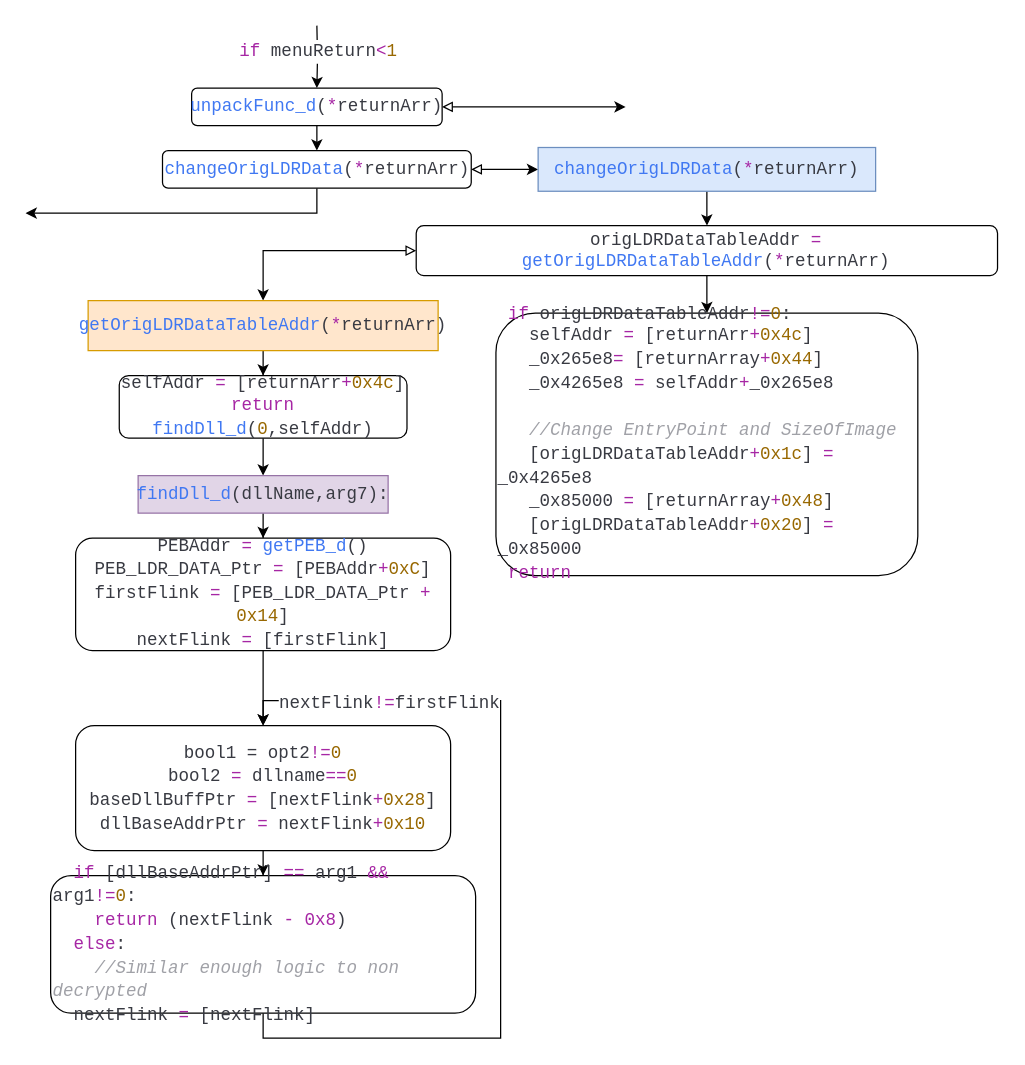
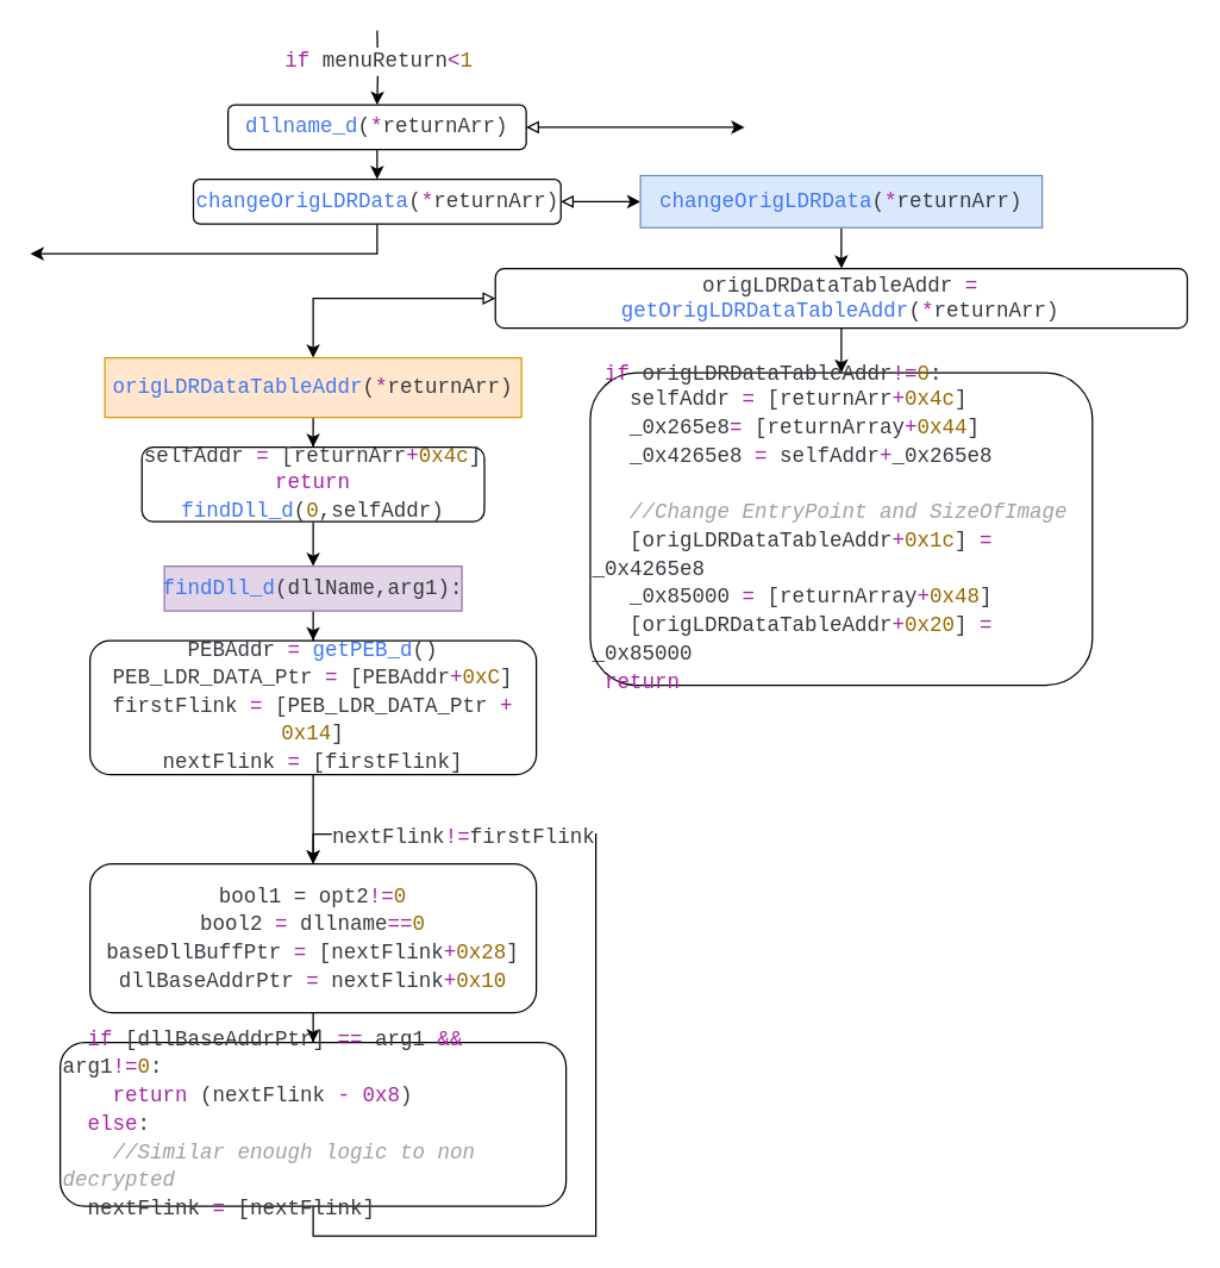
- <mxCell id="9" value="&lt;span style=&quot;border-color: var(--border-color); font-family: Consolas, &amp;quot;Courier New&amp;quot;, monospace; font-size: 14px; font-style: normal; font-variant-ligatures: normal; font-variant-caps: normal; font-weight: 400; letter-spacing: normal; orphans: 2; text-align: left; text-indent: 0px; text-transform: none; widows: 2; word-spacing: 0px; -webkit-text-stroke-width: 0px; text-decoration-thickness: initial; text-decoration-style: initial; text-decoration-color: initial; color: rgb(64, 120, 242);&quot;&gt;unpackFunc_d&lt;/span&gt;&lt;span style=&quot;border-color: var(--border-color); font-family: Consolas, &amp;quot;Courier New&amp;quot;, monospace; font-size: 14px; font-style: normal; font-variant-ligatures: normal; font-variant-caps: normal; font-weight: 400; letter-spacing: normal; orphans: 2; text-align: left; text-indent: 0px; text-transform: none; widows: 2; word-spacing: 0px; -webkit-text-stroke-width: 0px; text-decoration-thickness: initial; text-decoration-style: initial; text-decoration-color: initial; color: rgb(56, 58, 66);&quot;&gt;(&lt;/span&gt;&lt;span style=&quot;border-color: var(--border-color); font-family: Consolas, &amp;quot;Courier New&amp;quot;, monospace; font-size: 14px; font-style: normal; font-variant-ligatures: normal; font-variant-caps: normal; font-weight: 400; letter-spacing: normal; orphans: 2; text-align: left; text-indent: 0px; text-transform: none; widows: 2; word-spacing: 0px; -webkit-text-stroke-width: 0px; text-decoration-thickness: initial; text-decoration-style: initial; text-decoration-color: initial; color: rgb(166, 38, 164);&quot;&gt;*&lt;/span&gt;&lt;span style=&quot;border-color: var(--border-color); font-family: Consolas, &amp;quot;Courier New&amp;quot;, monospace; font-size: 14px; font-style: normal; font-variant-ligatures: normal; font-variant-caps: normal; font-weight: 400; letter-spacing: normal; orphans: 2; text-align: left; text-indent: 0px; text-transform: none; widows: 2; word-spacing: 0px; -webkit-text-stroke-width: 0px; text-decoration-thickness: initial; text-decoration-style: initial; text-decoration-color: initial; color: rgb(56, 58, 66);&quot;&gt;returnArr)&lt;/span&gt;" style="rounded=1;whiteSpace=wrap;html=1;" vertex="1" parent="1"><mxGeometry x="152.8" y="70" width="200.41" height="30" as="geometry" /></mxCell>
+ <mxCell id="9" value="&lt;span style=&quot;border-color: var(--border-color); font-family: Consolas, &amp;quot;Courier New&amp;quot;, monospace; font-size: 14px; font-style: normal; font-variant-ligatures: normal; font-variant-caps: normal; font-weight: 400; letter-spacing: normal; orphans: 2; text-align: left; text-indent: 0px; text-transform: none; widows: 2; word-spacing: 0px; -webkit-text-stroke-width: 0px; text-decoration-thickness: initial; text-decoration-style: initial; text-decoration-color: initial; color: rgb(64, 120, 242);&quot;&gt;dllname_d&lt;/span&gt;&lt;span style=&quot;border-color: var(--border-color); font-family: Consolas, &amp;quot;Courier New&amp;quot;, monospace; font-size: 14px; font-style: normal; font-variant-ligatures: normal; font-variant-caps: normal; font-weight: 400; letter-spacing: normal; orphans: 2; text-align: left; text-indent: 0px; text-transform: none; widows: 2; word-spacing: 0px; -webkit-text-stroke-width: 0px; text-decoration-thickness: initial; text-decoration-style: initial; text-decoration-color: initial; color: rgb(56, 58, 66);&quot;&gt;(&lt;/span&gt;&lt;span style=&quot;border-color: var(--border-color); font-family: Consolas, &amp;quot;Courier New&amp;quot;, monospace; font-size: 14px; font-style: normal; font-variant-ligatures: normal; font-variant-caps: normal; font-weight: 400; letter-spacing: normal; orphans: 2; text-align: left; text-indent: 0px; text-transform: none; widows: 2; word-spacing: 0px; -webkit-text-stroke-width: 0px; text-decoration-thickness: initial; text-decoration-style: initial; text-decoration-color: initial; color: rgb(166, 38, 164);&quot;&gt;*&lt;/span&gt;&lt;span style=&quot;border-color: var(--border-color); font-family: Consolas, &amp;quot;Courier New&amp;quot;, monospace; font-size: 14px; font-style: normal; font-variant-ligatures: normal; font-variant-caps: normal; font-weight: 400; letter-spacing: normal; orphans: 2; text-align: left; text-indent: 0px; text-transform: none; widows: 2; word-spacing: 0px; -webkit-text-stroke-width: 0px; text-decoration-thickness: initial; text-decoration-style: initial; text-decoration-color: initial; color: rgb(56, 58, 66);&quot;&gt;returnArr)&lt;/span&gt;" style="rounded=1;whiteSpace=wrap;html=1;" vertex="1" parent="1"><mxGeometry x="152.8" y="70" width="200.41" height="30" as="geometry" /></mxCell>
- <mxCell id="16" value="&lt;span style=&quot;font-family: Consolas, &amp;quot;Courier New&amp;quot;, monospace; font-size: 14px; color: rgb(64, 120, 242);&quot;&gt;getOrigLDRDataTableAddr&lt;/span&gt;&lt;span style=&quot;color: rgb(56, 58, 66); font-family: Consolas, &amp;quot;Courier New&amp;quot;, monospace; font-size: 14px;&quot;&gt;(&lt;/span&gt;&lt;span style=&quot;font-family: Consolas, &amp;quot;Courier New&amp;quot;, monospace; font-size: 14px; color: rgb(166, 38, 164);&quot;&gt;*&lt;/span&gt;&lt;span style=&quot;color: rgb(56, 58, 66); font-family: Consolas, &amp;quot;Courier New&amp;quot;, monospace; font-size: 14px;&quot;&gt;returnArr)&lt;/span&gt;&lt;br&gt;&lt;div style=&quot;color: rgb(56, 58, 66); background-color: rgb(250, 250, 250); font-family: Consolas, &amp;quot;Courier New&amp;quot;, monospace; font-weight: normal; font-size: 14px; line-height: 19px;&quot;&gt;&lt;div&gt;&lt;/div&gt;&lt;/div&gt;" style="rounded=0;whiteSpace=wrap;html=1;fillColor=#ffe6cc;strokeColor=#d79b00;" vertex="1" parent="1"><mxGeometry x="70" y="240" width="280" height="40" as="geometry" /></mxCell>
+ <mxCell id="16" value="&lt;span style=&quot;font-family: Consolas, &amp;quot;Courier New&amp;quot;, monospace; font-size: 14px; color: rgb(64, 120, 242);&quot;&gt;origLDRDataTableAddr&lt;/span&gt;&lt;span style=&quot;color: rgb(56, 58, 66); font-family: Consolas, &amp;quot;Courier New&amp;quot;, monospace; font-size: 14px;&quot;&gt;(&lt;/span&gt;&lt;span style=&quot;font-family: Consolas, &amp;quot;Courier New&amp;quot;, monospace; font-size: 14px; color: rgb(166, 38, 164);&quot;&gt;*&lt;/span&gt;&lt;span style=&quot;color: rgb(56, 58, 66); font-family: Consolas, &amp;quot;Courier New&amp;quot;, monospace; font-size: 14px;&quot;&gt;returnArr)&lt;/span&gt;&lt;br&gt;&lt;div style=&quot;color: rgb(56, 58, 66); background-color: rgb(250, 250, 250); font-family: Consolas, &amp;quot;Courier New&amp;quot;, monospace; font-weight: normal; font-size: 14px; line-height: 19px;&quot;&gt;&lt;div&gt;&lt;/div&gt;&lt;/div&gt;" style="rounded=0;whiteSpace=wrap;html=1;fillColor=#ffe6cc;strokeColor=#d79b00;" vertex="1" parent="1"><mxGeometry x="70" y="240" width="280" height="40" as="geometry" /></mxCell>
- <mxCell id="20" value="&lt;div style=&quot;color: rgb(56, 58, 66); font-family: Consolas, &amp;quot;Courier New&amp;quot;, monospace; font-size: 14px; line-height: 19px;&quot;&gt;&lt;div style=&quot;&quot;&gt;&lt;span style=&quot;color: rgb(64, 120, 242);&quot;&gt;findDll_d&lt;/span&gt;(dllName,arg7):&lt;br&gt;&lt;/div&gt;&lt;/div&gt;" style="rounded=0;whiteSpace=wrap;html=1;fillColor=#e1d5e7;strokeColor=#9673a6;" vertex="1" parent="1"><mxGeometry x="110" y="380" width="200" height="30" as="geometry" /></mxCell>
+ <mxCell id="20" value="&lt;div style=&quot;color: rgb(56, 58, 66); font-family: Consolas, &amp;quot;Courier New&amp;quot;, monospace; font-size: 14px; line-height: 19px;&quot;&gt;&lt;div style=&quot;&quot;&gt;&lt;span style=&quot;color: rgb(64, 120, 242);&quot;&gt;findDll_d&lt;/span&gt;(dllName,arg1):&lt;br&gt;&lt;/div&gt;&lt;/div&gt;" style="rounded=0;whiteSpace=wrap;html=1;fillColor=#e1d5e7;strokeColor=#9673a6;" vertex="1" parent="1"><mxGeometry x="110" y="380" width="200" height="30" as="geometry" /></mxCell>
